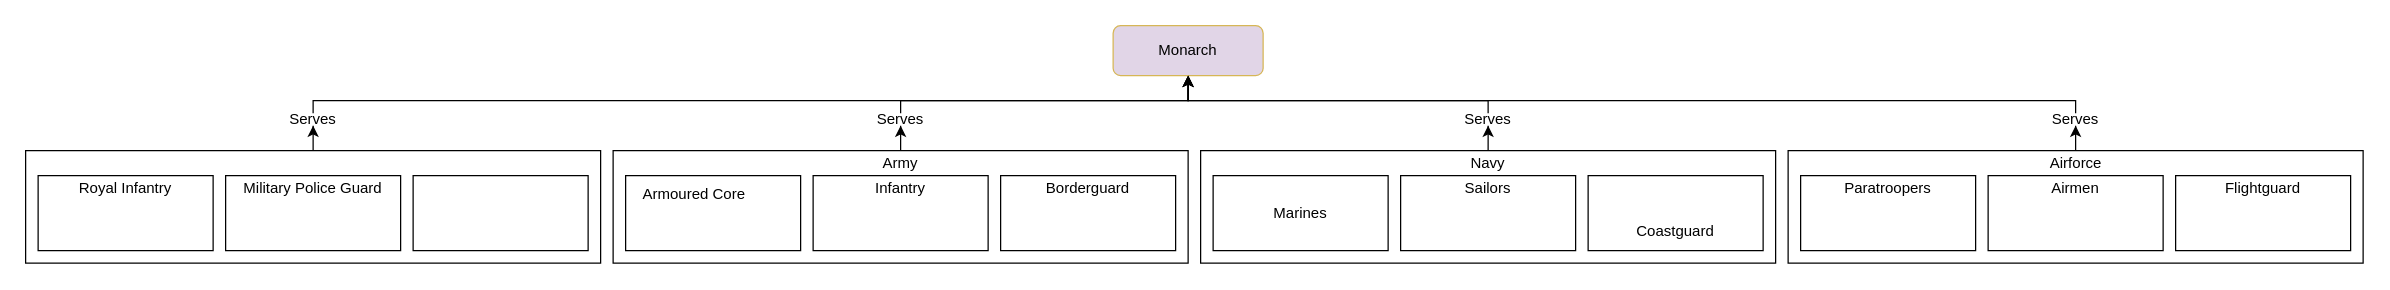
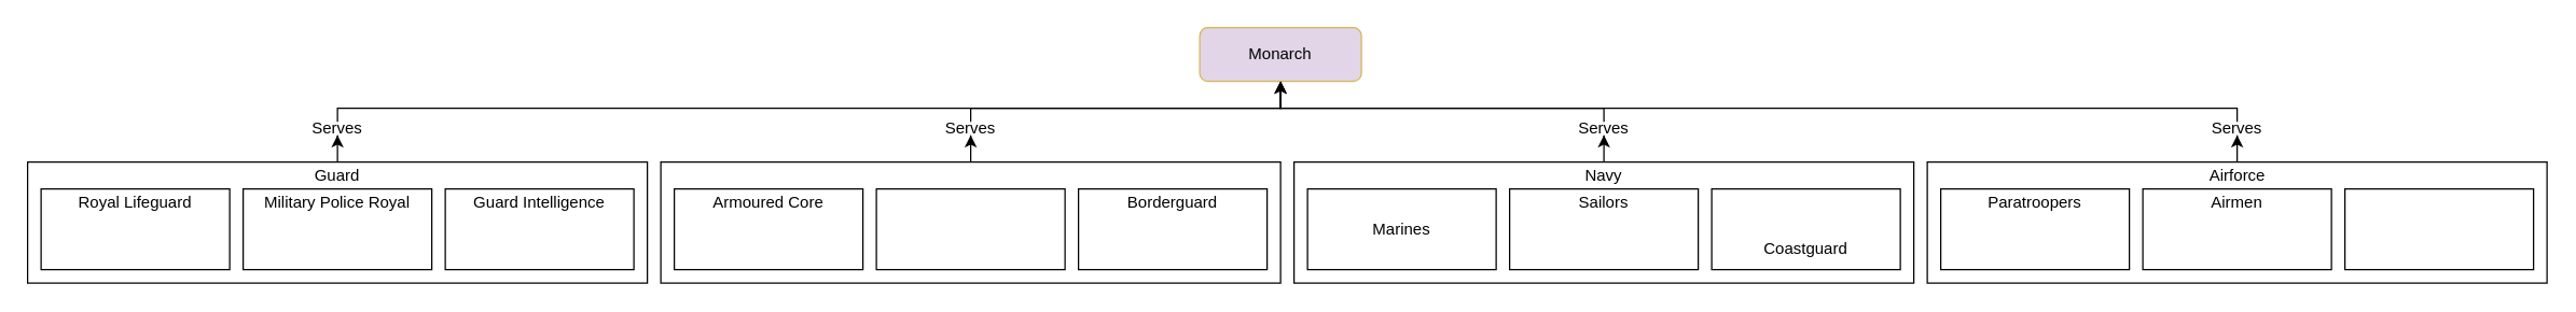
+ <mxCell id="23" value="Guard" style="text;html=1;strokeColor=none;fillColor=none;align=center;verticalAlign=middle;whiteSpace=wrap;rounded=0;" vertex="1" parent="1"><mxGeometry x="225" y="120" width="50" height="20" as="geometry" /></mxCell>
- <mxCell id="24" value="Army" style="text;html=1;strokeColor=none;fillColor=none;align=center;verticalAlign=middle;whiteSpace=wrap;rounded=0;" vertex="1" parent="1"><mxGeometry x="700" y="120" width="40" height="20" as="geometry" /></mxCell>
- <mxCell id="27" value="Royal Infantry" style="text;html=1;strokeColor=none;fillColor=none;align=center;verticalAlign=middle;whiteSpace=wrap;rounded=0;" vertex="1" parent="1"><mxGeometry x="55" y="140" width="90" height="20" as="geometry" /></mxCell>
+ <mxCell id="27" value="Royal Lifeguard" style="text;html=1;strokeColor=none;fillColor=none;align=center;verticalAlign=middle;whiteSpace=wrap;rounded=0;" vertex="1" parent="1"><mxGeometry x="55" y="140" width="90" height="20" as="geometry" /></mxCell>
- <mxCell id="28" value="Military Police Guard" style="text;html=1;strokeColor=none;fillColor=none;align=center;verticalAlign=middle;whiteSpace=wrap;rounded=0;" vertex="1" parent="1"><mxGeometry x="190" y="140" width="120" height="20" as="geometry" /></mxCell>
+ <mxCell id="28" value="Military Police Royal" style="text;html=1;strokeColor=none;fillColor=none;align=center;verticalAlign=middle;whiteSpace=wrap;rounded=0;" vertex="1" parent="1"><mxGeometry x="190" y="140" width="120" height="20" as="geometry" /></mxCell>
+ <mxCell id="29" value="Guard Intelligence" style="text;html=1;strokeColor=none;fillColor=none;align=center;verticalAlign=middle;whiteSpace=wrap;rounded=0;" vertex="1" parent="1"><mxGeometry x="350" y="140" width="100" height="20" as="geometry" /></mxCell>
- <mxCell id="33" value="Infantry" style="text;html=1;strokeColor=none;fillColor=none;align=center;verticalAlign=middle;whiteSpace=wrap;rounded=0;" vertex="1" parent="1"><mxGeometry x="695" y="140" width="50" height="20" as="geometry" /></mxCell>
- <mxCell id="40" value="Flightguard" style="text;html=1;strokeColor=none;fillColor=none;align=center;verticalAlign=middle;whiteSpace=wrap;rounded=0;" vertex="1" parent="1"><mxGeometry x="1775" y="140" width="70" height="20" as="geometry" /></mxCell>
- <mxCell id="32" value="Armoured Core" style="text;html=1;strokeColor=none;fillColor=none;align=center;verticalAlign=middle;whiteSpace=wrap;rounded=0;" vertex="1" parent="1"><mxGeometry x="510" y="145" width="90" height="20" as="geometry" /></mxCell>
+ <mxCell id="32" value="Armoured Core" style="text;html=1;strokeColor=none;fillColor=none;align=center;verticalAlign=middle;whiteSpace=wrap;rounded=0;" vertex="1" parent="1"><mxGeometry x="525" y="140" width="90" height="20" as="geometry" /></mxCell>
